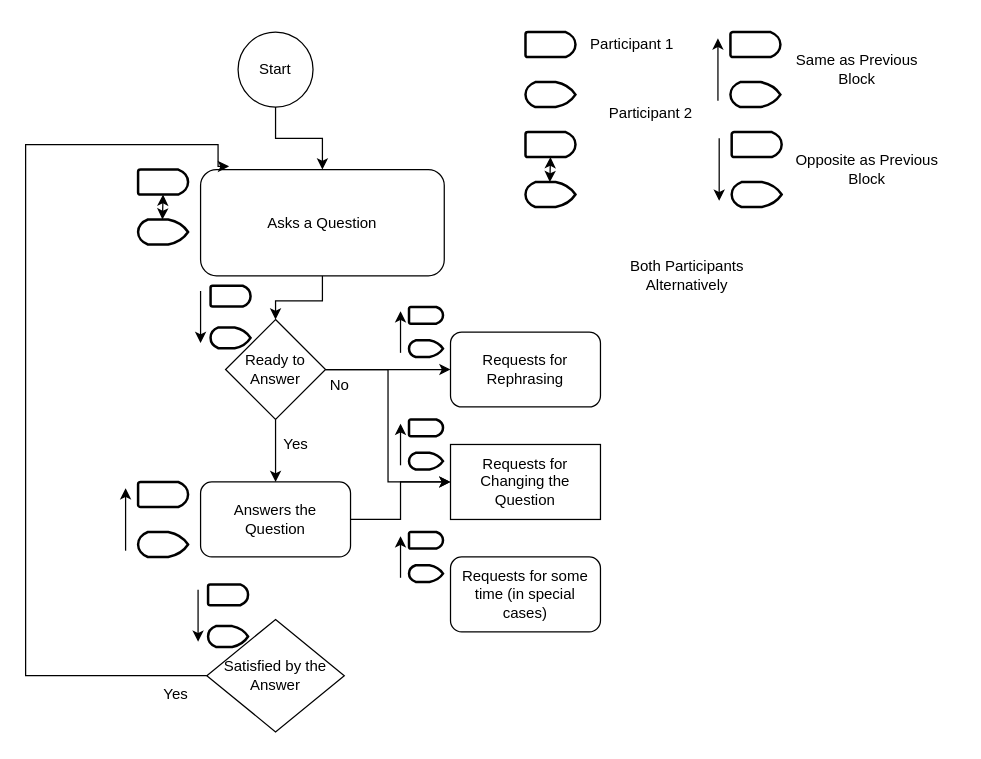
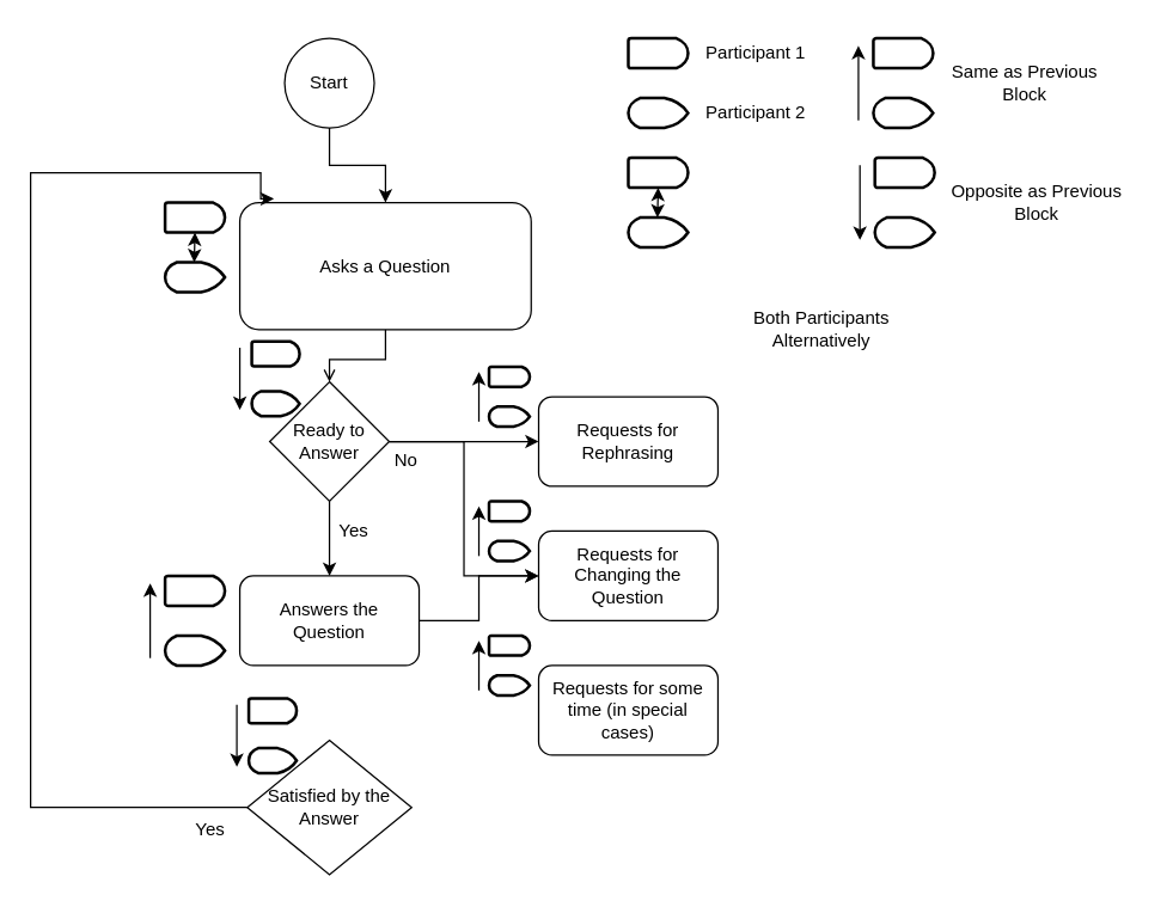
- <mxCell id="7" value="Participant 2" style="text;html=1;align=center;verticalAlign=middle;resizable=0;points=[];autosize=1;strokeColor=none;fillColor=none;" vertex="1" parent="1"><mxGeometry x="475" y="75" width="90" height="30" as="geometry" /></mxCell>
+ <mxCell id="7" value="Participant 2" style="text;html=1;align=center;verticalAlign=middle;resizable=0;points=[];autosize=1;strokeColor=none;fillColor=none;" vertex="1" parent="1"><mxGeometry x="460" y="60" width="90" height="30" as="geometry" /></mxCell>
- <mxCell id="9" style="edgeStyle=orthogonalEdgeStyle;rounded=0;orthogonalLoop=1;jettySize=auto;html=1;entryX=0.5;entryY=0;entryDx=0;entryDy=0;" edge="1" parent="1" source="10" target="22"><mxGeometry relative="1" as="geometry" /></mxCell>
+ <mxCell id="9" style="edgeStyle=orthogonalEdgeStyle;rounded=0;orthogonalLoop=1;jettySize=auto;html=1;entryX=0.5;entryY=0;entryDx=0;entryDy=0;endArrow=open;" edge="1" parent="1" source="10" target="22"><mxGeometry relative="1" as="geometry" /></mxCell>
- <mxCell id="53" value="Requests for Changing the Question" style="whiteSpace=wrap;html=1;rounded=0;" vertex="1" parent="1"><mxGeometry x="360" y="355" width="120" height="60" as="geometry" /></mxCell>
+ <mxCell id="53" value="Requests for Changing the Question" style="rounded=1;whiteSpace=wrap;html=1;" vertex="1" parent="1"><mxGeometry x="360" y="355" width="120" height="60" as="geometry" /></mxCell>
